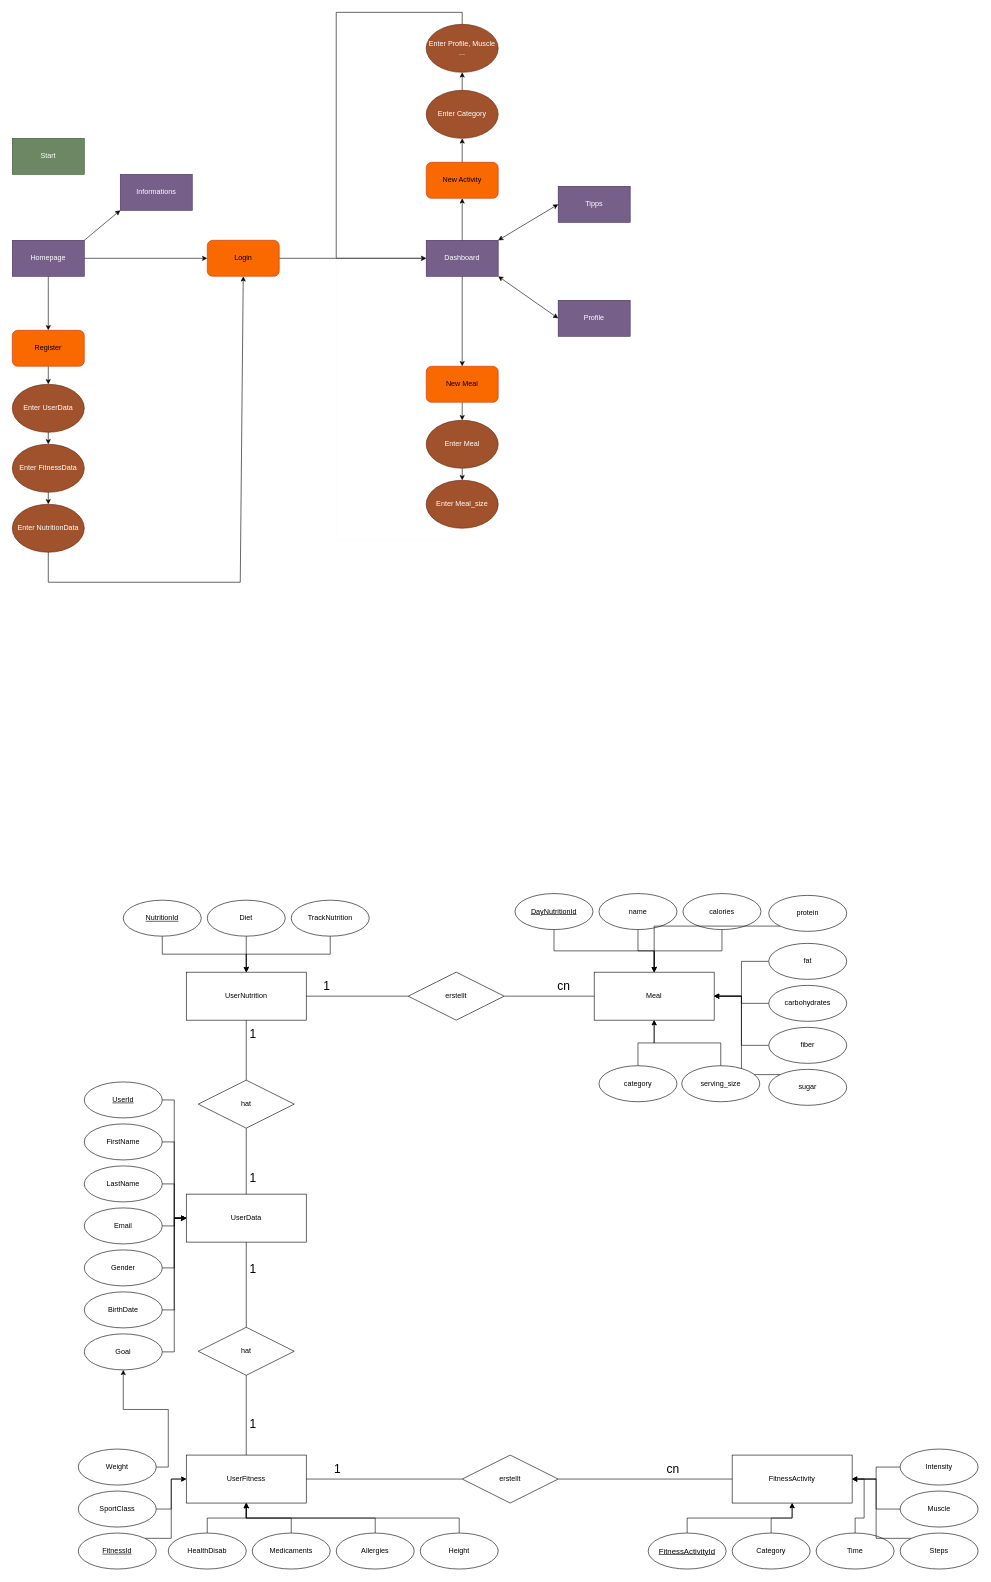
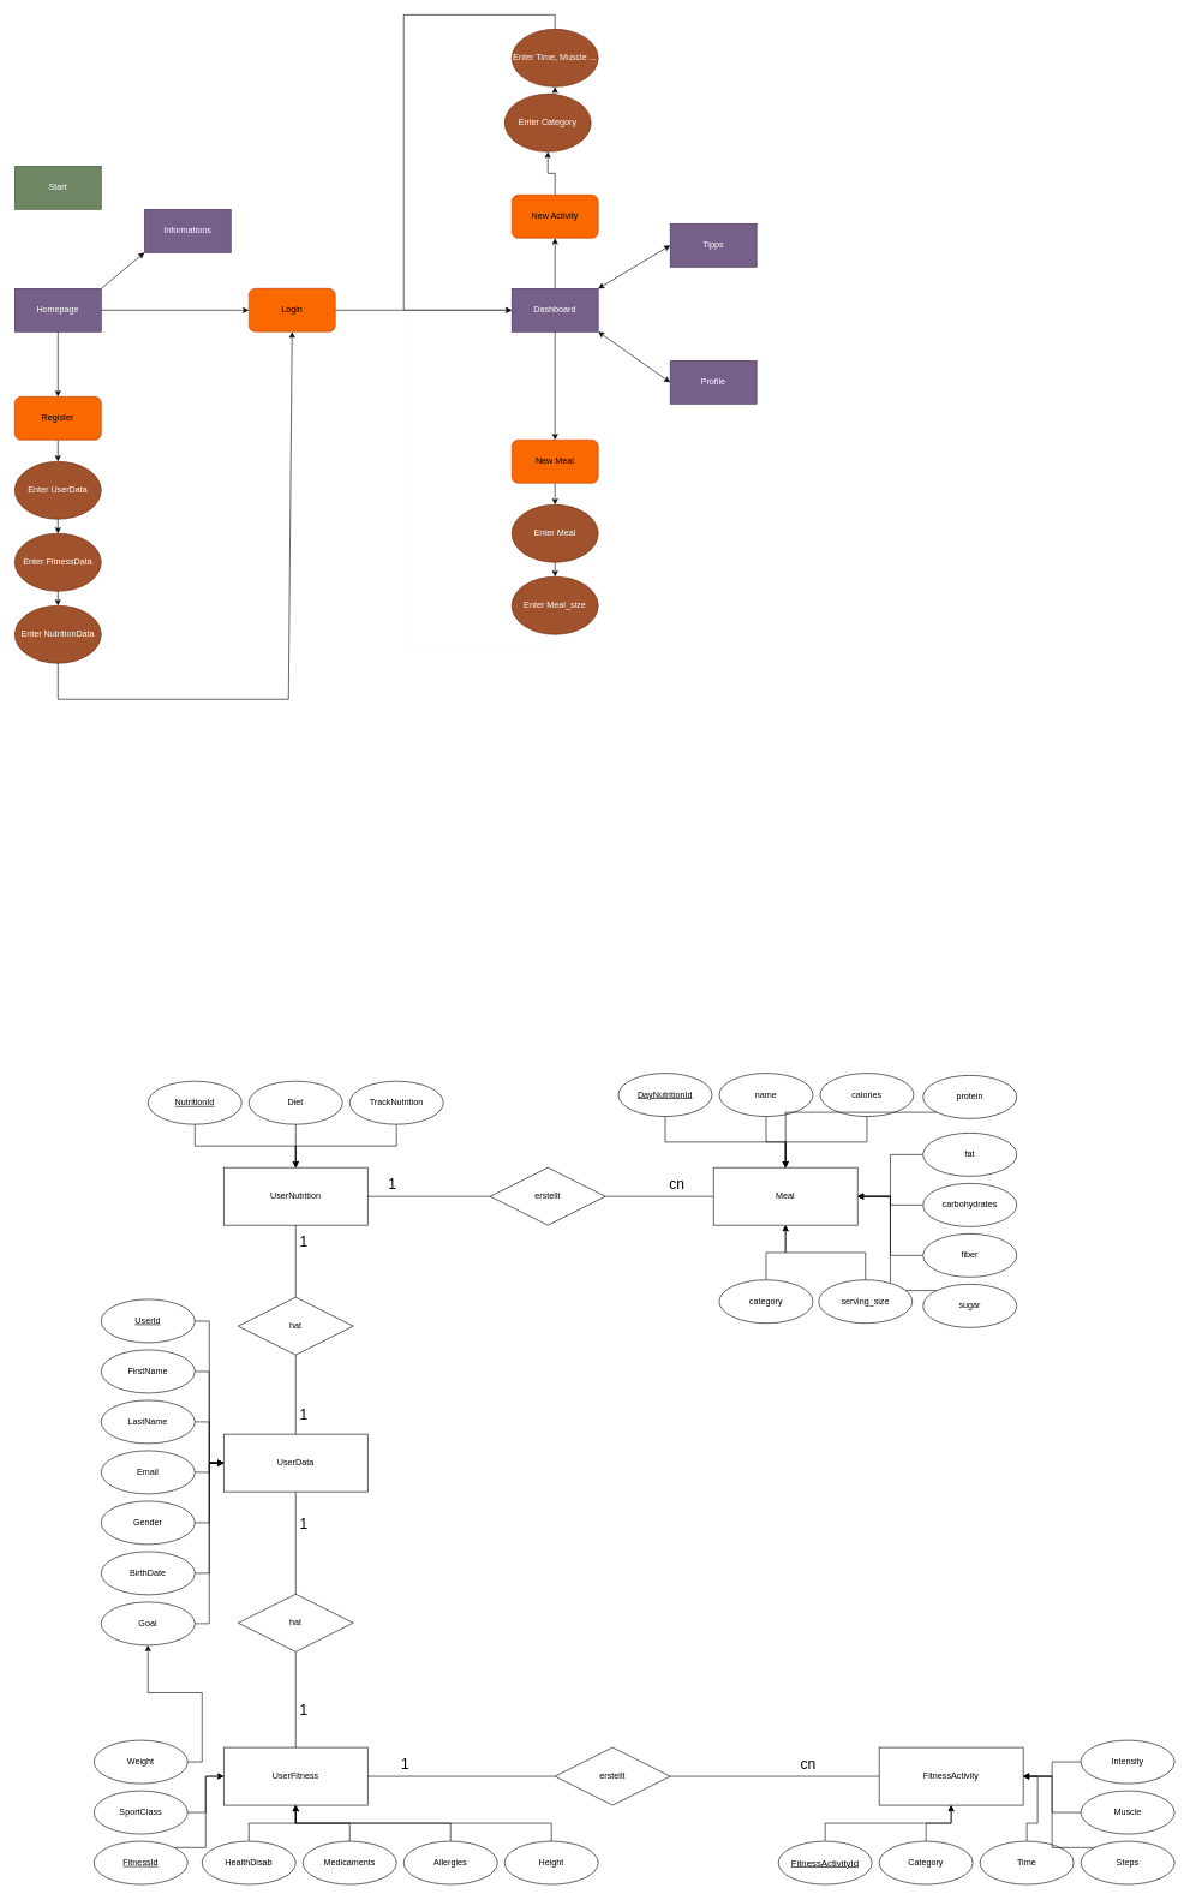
- <mxCell id="119" value="Enter Profile, Muscle ..." style="ellipse;whiteSpace=wrap;html=1;fillColor=#a0522d;strokeColor=#6D1F00;fontColor=#ffffff;" vertex="1" parent="1"><mxGeometry x="710" y="40" width="120" height="80" as="geometry" /></mxCell>
+ <mxCell id="119" value="Enter Time, Muscle ..." style="ellipse;whiteSpace=wrap;html=1;fillColor=#a0522d;strokeColor=#6D1F00;fontColor=#ffffff;" vertex="1" parent="1"><mxGeometry x="710" y="40" width="120" height="80" as="geometry" /></mxCell>
- <mxCell id="121" value="Enter Category" style="ellipse;whiteSpace=wrap;html=1;fillColor=#a0522d;strokeColor=#6D1F00;fontColor=#ffffff;" vertex="1" parent="1"><mxGeometry x="710" y="150" width="120" height="80" as="geometry" /></mxCell>
+ <mxCell id="121" value="Enter Category" style="ellipse;whiteSpace=wrap;html=1;fillColor=#a0522d;strokeColor=#6D1F00;fontColor=#ffffff;" vertex="1" parent="1"><mxGeometry x="700" y="130" width="120" height="80" as="geometry" /></mxCell>
